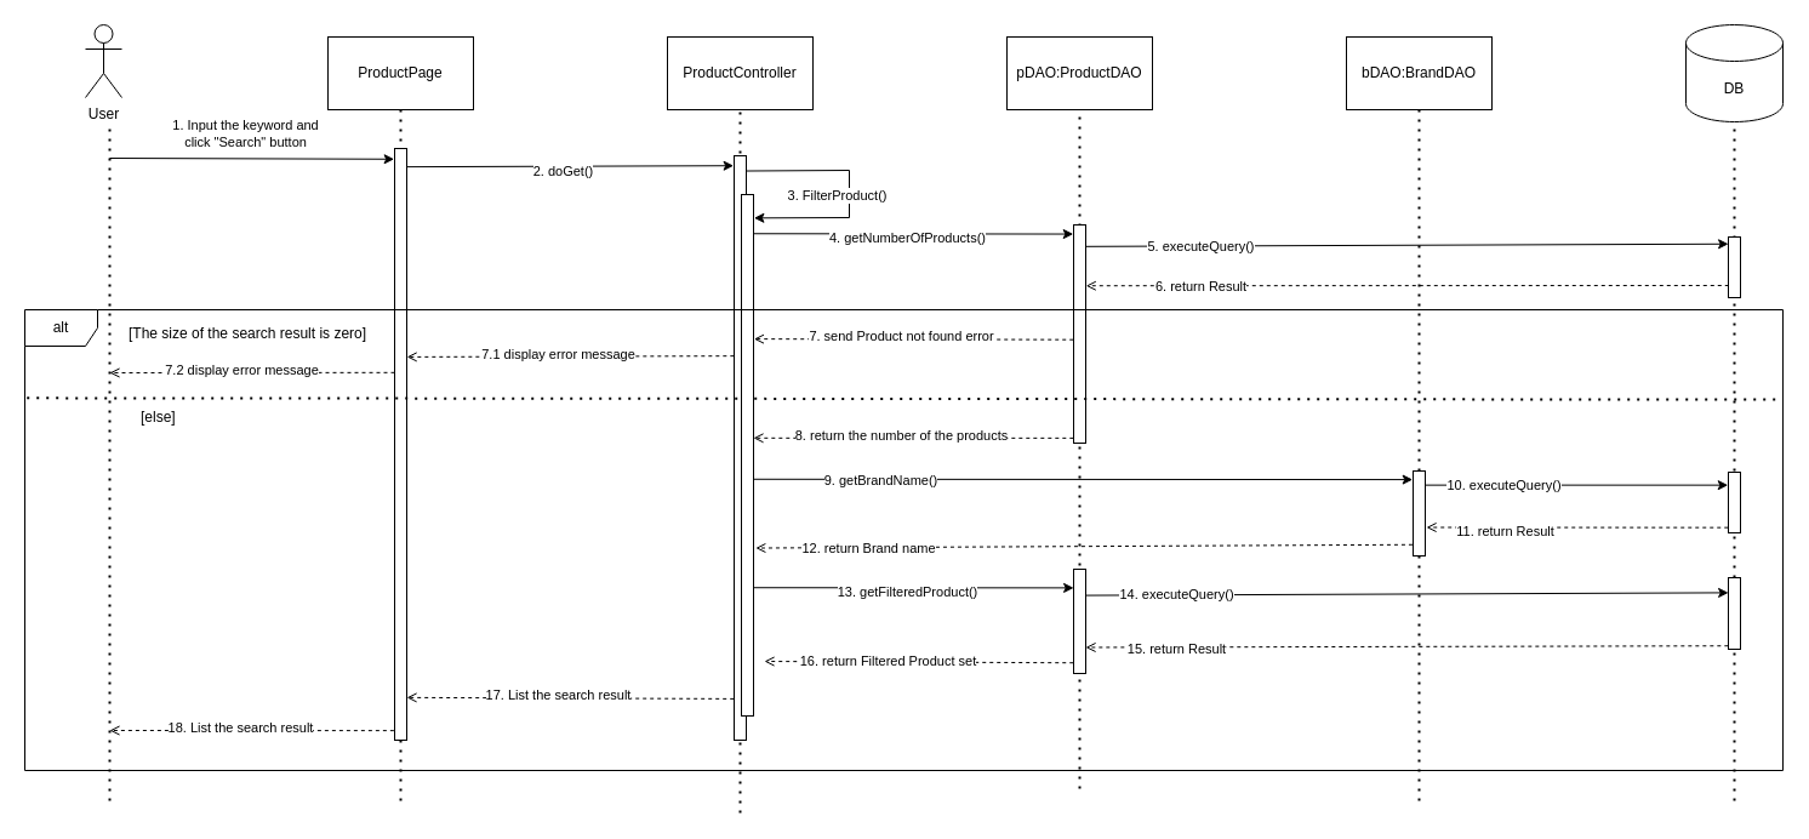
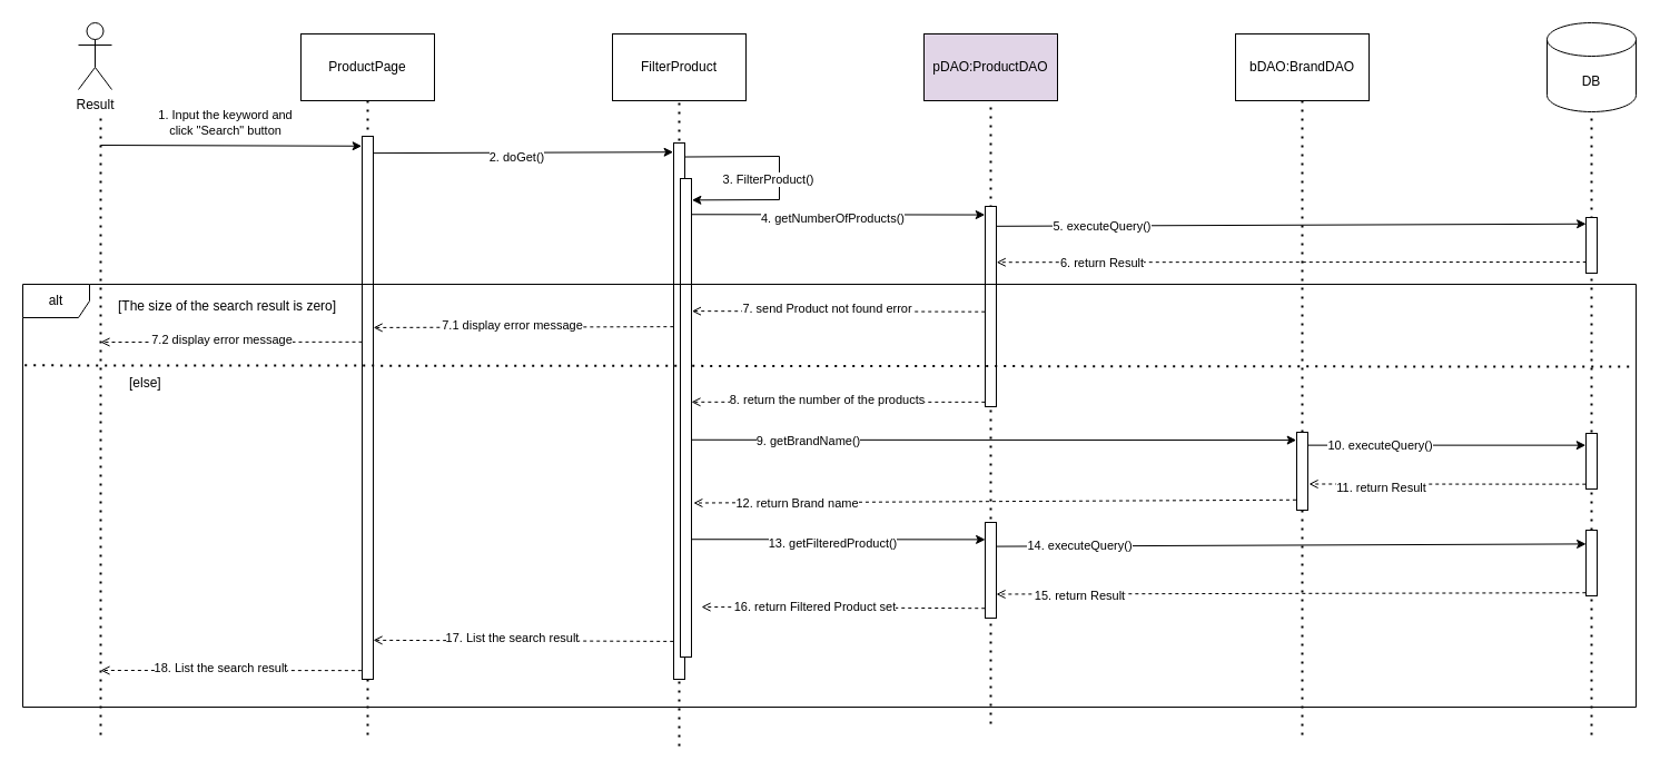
- <mxCell id="4" value="ProductController" style="rounded=0;whiteSpace=wrap;html=1;" parent="1" vertex="1"><mxGeometry x="550" y="30" width="120" height="60" as="geometry" /></mxCell>
+ <mxCell id="4" value="FilterProduct" style="rounded=0;whiteSpace=wrap;html=1;" parent="1" vertex="1"><mxGeometry x="550" y="30" width="120" height="60" as="geometry" /></mxCell>
- <mxCell id="5" value="pDAO:ProductDAO" style="rounded=0;whiteSpace=wrap;html=1;" parent="1" vertex="1"><mxGeometry x="830" y="30" width="120" height="60" as="geometry" /></mxCell>
+ <mxCell id="5" value="pDAO:ProductDAO" style="rounded=0;whiteSpace=wrap;html=1;fillColor=#e1d5e7;" parent="1" vertex="1"><mxGeometry x="830" y="30" width="120" height="60" as="geometry" /></mxCell>
- <mxCell id="2" value="User" style="shape=umlActor;verticalLabelPosition=bottom;verticalAlign=top;html=1;outlineConnect=0;" parent="1" vertex="1"><mxGeometry x="70" y="20" width="30" height="60" as="geometry" /></mxCell>
+ <mxCell id="2" value="Result" style="shape=umlActor;verticalLabelPosition=bottom;verticalAlign=top;html=1;outlineConnect=0;" parent="1" vertex="1"><mxGeometry x="70" y="20" width="30" height="60" as="geometry" /></mxCell>
